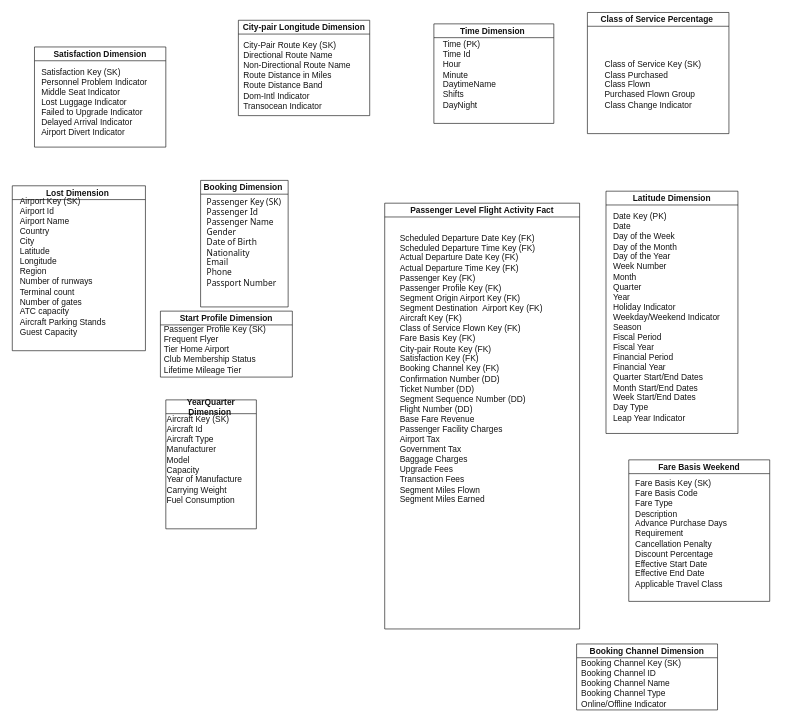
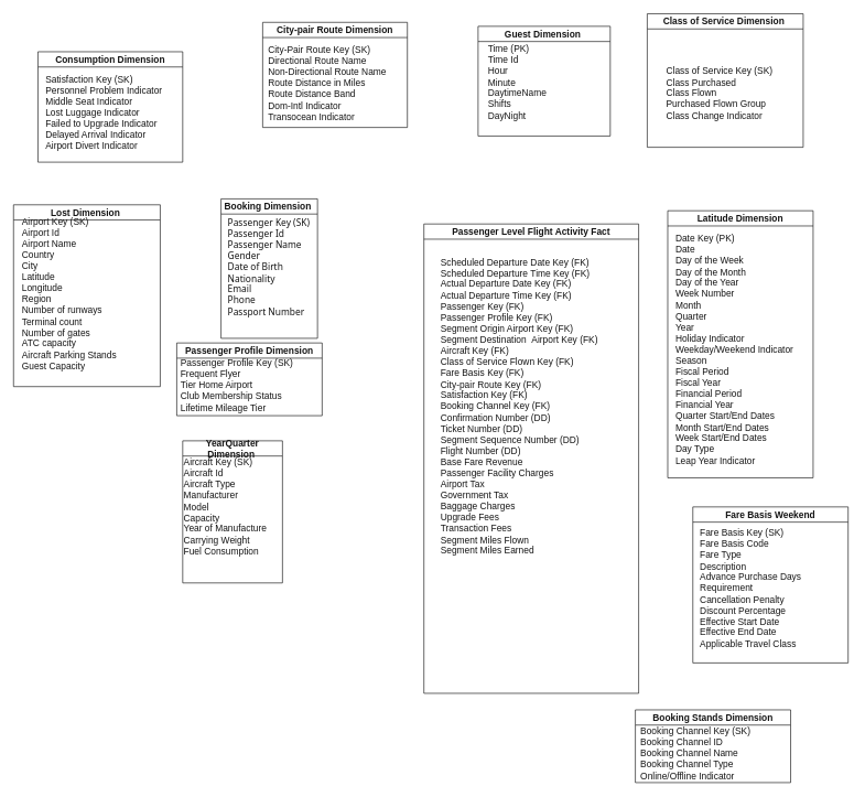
- <mxCell id="12" value="&lt;font style=&quot;font-size: 14px;&quot;&gt;&lt;font style=&quot;font-size: 14px;&quot;&gt; Class of Service&amp;nbsp;&lt;/font&gt;&lt;font style=&quot;font-size: 14px;&quot;&gt;Percentage&amp;nbsp;&lt;/font&gt;&lt;/font&gt;" style="swimlane;whiteSpace=wrap;html=1;fontSize=14;fontColor=#141414;" parent="1" vertex="1"><mxGeometry x="979" y="20" width="236" height="202" as="geometry" /></mxCell>
+ <mxCell id="12" value="&lt;font style=&quot;font-size: 14px;&quot;&gt;&lt;font style=&quot;font-size: 14px;&quot;&gt; Class of Service&amp;nbsp;&lt;/font&gt;&lt;font style=&quot;font-size: 14px;&quot;&gt;Dimension&amp;nbsp;&lt;/font&gt;&lt;/font&gt;" style="swimlane;whiteSpace=wrap;html=1;fontSize=14;fontColor=#141414;" parent="1" vertex="1"><mxGeometry x="979" y="20" width="236" height="202" as="geometry" /></mxCell>
- <mxCell id="22" value="City-pair Longitude Dimension" style="swimlane;whiteSpace=wrap;html=1;fontFamily=Helvetica;fontSize=14;fontColor=#141414;" vertex="1" parent="1"><mxGeometry x="397" y="33" width="219" height="159" as="geometry" /></mxCell>
+ <mxCell id="22" value="City-pair Route Dimension" style="swimlane;whiteSpace=wrap;html=1;fontFamily=Helvetica;fontSize=14;fontColor=#141414;" vertex="1" parent="1"><mxGeometry x="397" y="33" width="219" height="159" as="geometry" /></mxCell>
- <mxCell id="2" value="&lt;font style=&quot;font-size: 14px;&quot;&gt;&lt;font style=&quot;font-size: 14px;&quot;&gt;Time&amp;nbsp;&lt;/font&gt;&lt;font style=&quot;font-size: 14px;&quot;&gt;Dimension&amp;nbsp;&lt;/font&gt;&lt;/font&gt;" style="swimlane;whiteSpace=wrap;html=1;fontSize=14;fontColor=#141414;" parent="1" vertex="1"><mxGeometry x="723" y="39" width="200" height="166" as="geometry" /></mxCell>
+ <mxCell id="2" value="&lt;font style=&quot;font-size: 14px;&quot;&gt;&lt;font style=&quot;font-size: 14px;&quot;&gt;Guest&amp;nbsp;&lt;/font&gt;&lt;font style=&quot;font-size: 14px;&quot;&gt;Dimension&amp;nbsp;&lt;/font&gt;&lt;/font&gt;" style="swimlane;whiteSpace=wrap;html=1;fontSize=14;fontColor=#141414;" parent="1" vertex="1"><mxGeometry x="723" y="39" width="200" height="166" as="geometry" /></mxCell>
- <mxCell id="24" value="Satisfaction Dimension" style="swimlane;whiteSpace=wrap;html=1;fontFamily=Helvetica;fontSize=14;fontColor=#141414;" vertex="1" parent="1"><mxGeometry x="57" y="77.5" width="219" height="167" as="geometry" /></mxCell>
+ <mxCell id="24" value="Consumption Dimension" style="swimlane;whiteSpace=wrap;html=1;fontFamily=Helvetica;fontSize=14;fontColor=#141414;" vertex="1" parent="1"><mxGeometry x="57" y="77.5" width="219" height="167" as="geometry" /></mxCell>
- <mxCell id="14" value="Start Profile Dimension" style="swimlane;whiteSpace=wrap;html=1;fontSize=14;fontColor=#141414;" parent="1" vertex="1"><mxGeometry x="267" y="518" width="220" height="110" as="geometry" /></mxCell>
+ <mxCell id="14" value="Passenger Profile Dimension" style="swimlane;whiteSpace=wrap;html=1;fontSize=14;fontColor=#141414;" parent="1" vertex="1"><mxGeometry x="267" y="518" width="220" height="110" as="geometry" /></mxCell>
- <mxCell id="18" value="Booking Channel Dimension" style="swimlane;whiteSpace=wrap;html=1;fontSize=14;fontColor=#141414;" parent="1" vertex="1"><mxGeometry x="961" y="1073" width="235" height="110" as="geometry" /></mxCell>
+ <mxCell id="18" value="Booking Stands Dimension" style="swimlane;whiteSpace=wrap;html=1;fontSize=14;fontColor=#141414;" parent="1" vertex="1"><mxGeometry x="961" y="1073" width="235" height="110" as="geometry" /></mxCell>
